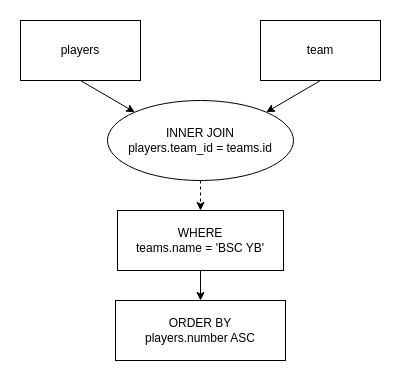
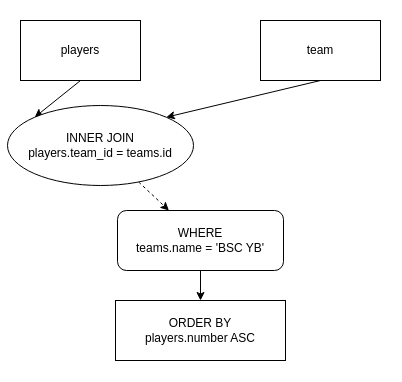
- <mxCell id="7" value="&lt;div&gt;INNER JOIN&lt;br&gt;players.team_id = teams.id&lt;br&gt;&lt;/div&gt;" style="ellipse;whiteSpace=wrap;html=1;" vertex="1" parent="1"><mxGeometry x="107" y="100" width="186" height="80" as="geometry" /></mxCell>
+ <mxCell id="7" value="&lt;div&gt;INNER JOIN&lt;br&gt;players.team_id = teams.id&lt;br&gt;&lt;/div&gt;" style="ellipse;whiteSpace=wrap;html=1;" vertex="1" parent="1"><mxGeometry x="7" y="105" width="186" height="80" as="geometry" /></mxCell>
- <mxCell id="9" value="&lt;div&gt;WHERE&lt;/div&gt;&lt;div&gt;teams.name = 'BSC YB'&lt;br&gt;&lt;/div&gt;" style="whiteSpace=wrap;html=1;" vertex="1" parent="1"><mxGeometry x="117" y="210" width="166" height="60" as="geometry" /></mxCell>
+ <mxCell id="9" value="&lt;div&gt;WHERE&lt;/div&gt;&lt;div&gt;teams.name = 'BSC YB'&lt;br&gt;&lt;/div&gt;" style="whiteSpace=wrap;html=1;rounded=1;" vertex="1" parent="1"><mxGeometry x="117" y="210" width="166" height="60" as="geometry" /></mxCell>
